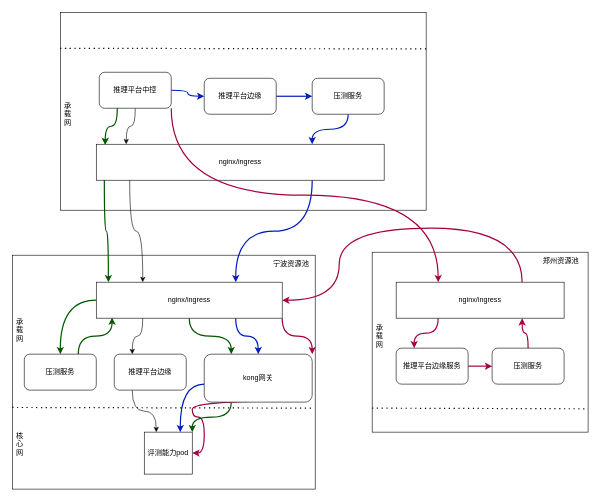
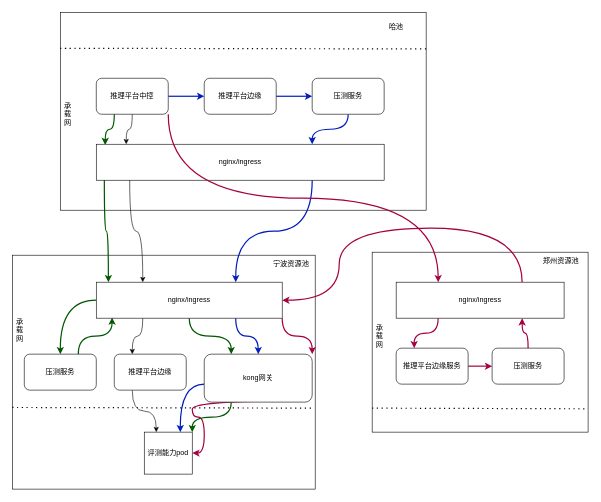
+ <mxCell id="47" value="哈池" style="text;html=1;strokeColor=none;fillColor=none;align=center;verticalAlign=middle;whiteSpace=wrap;rounded=0;" vertex="1" parent="1"><mxGeometry x="630" y="30" width="60" height="30" as="geometry" /></mxCell>
- <mxCell id="8" value="推理平台中控" style="rounded=1;whiteSpace=wrap;html=1;" vertex="1" parent="1"><mxGeometry x="165" y="120" width="120" height="60" as="geometry" /></mxCell>
+ <mxCell id="8" value="推理平台中控" style="rounded=1;whiteSpace=wrap;html=1;" vertex="1" parent="1"><mxGeometry x="160" y="130" width="120" height="60" as="geometry" /></mxCell>
- <mxCell id="25" value="核心网" style="text;html=1;strokeColor=none;fillColor=none;align=center;verticalAlign=middle;whiteSpace=wrap;rounded=0;" vertex="1" parent="1"><mxGeometry x="20" y="690" width="25" height="100" as="geometry" /></mxCell>
